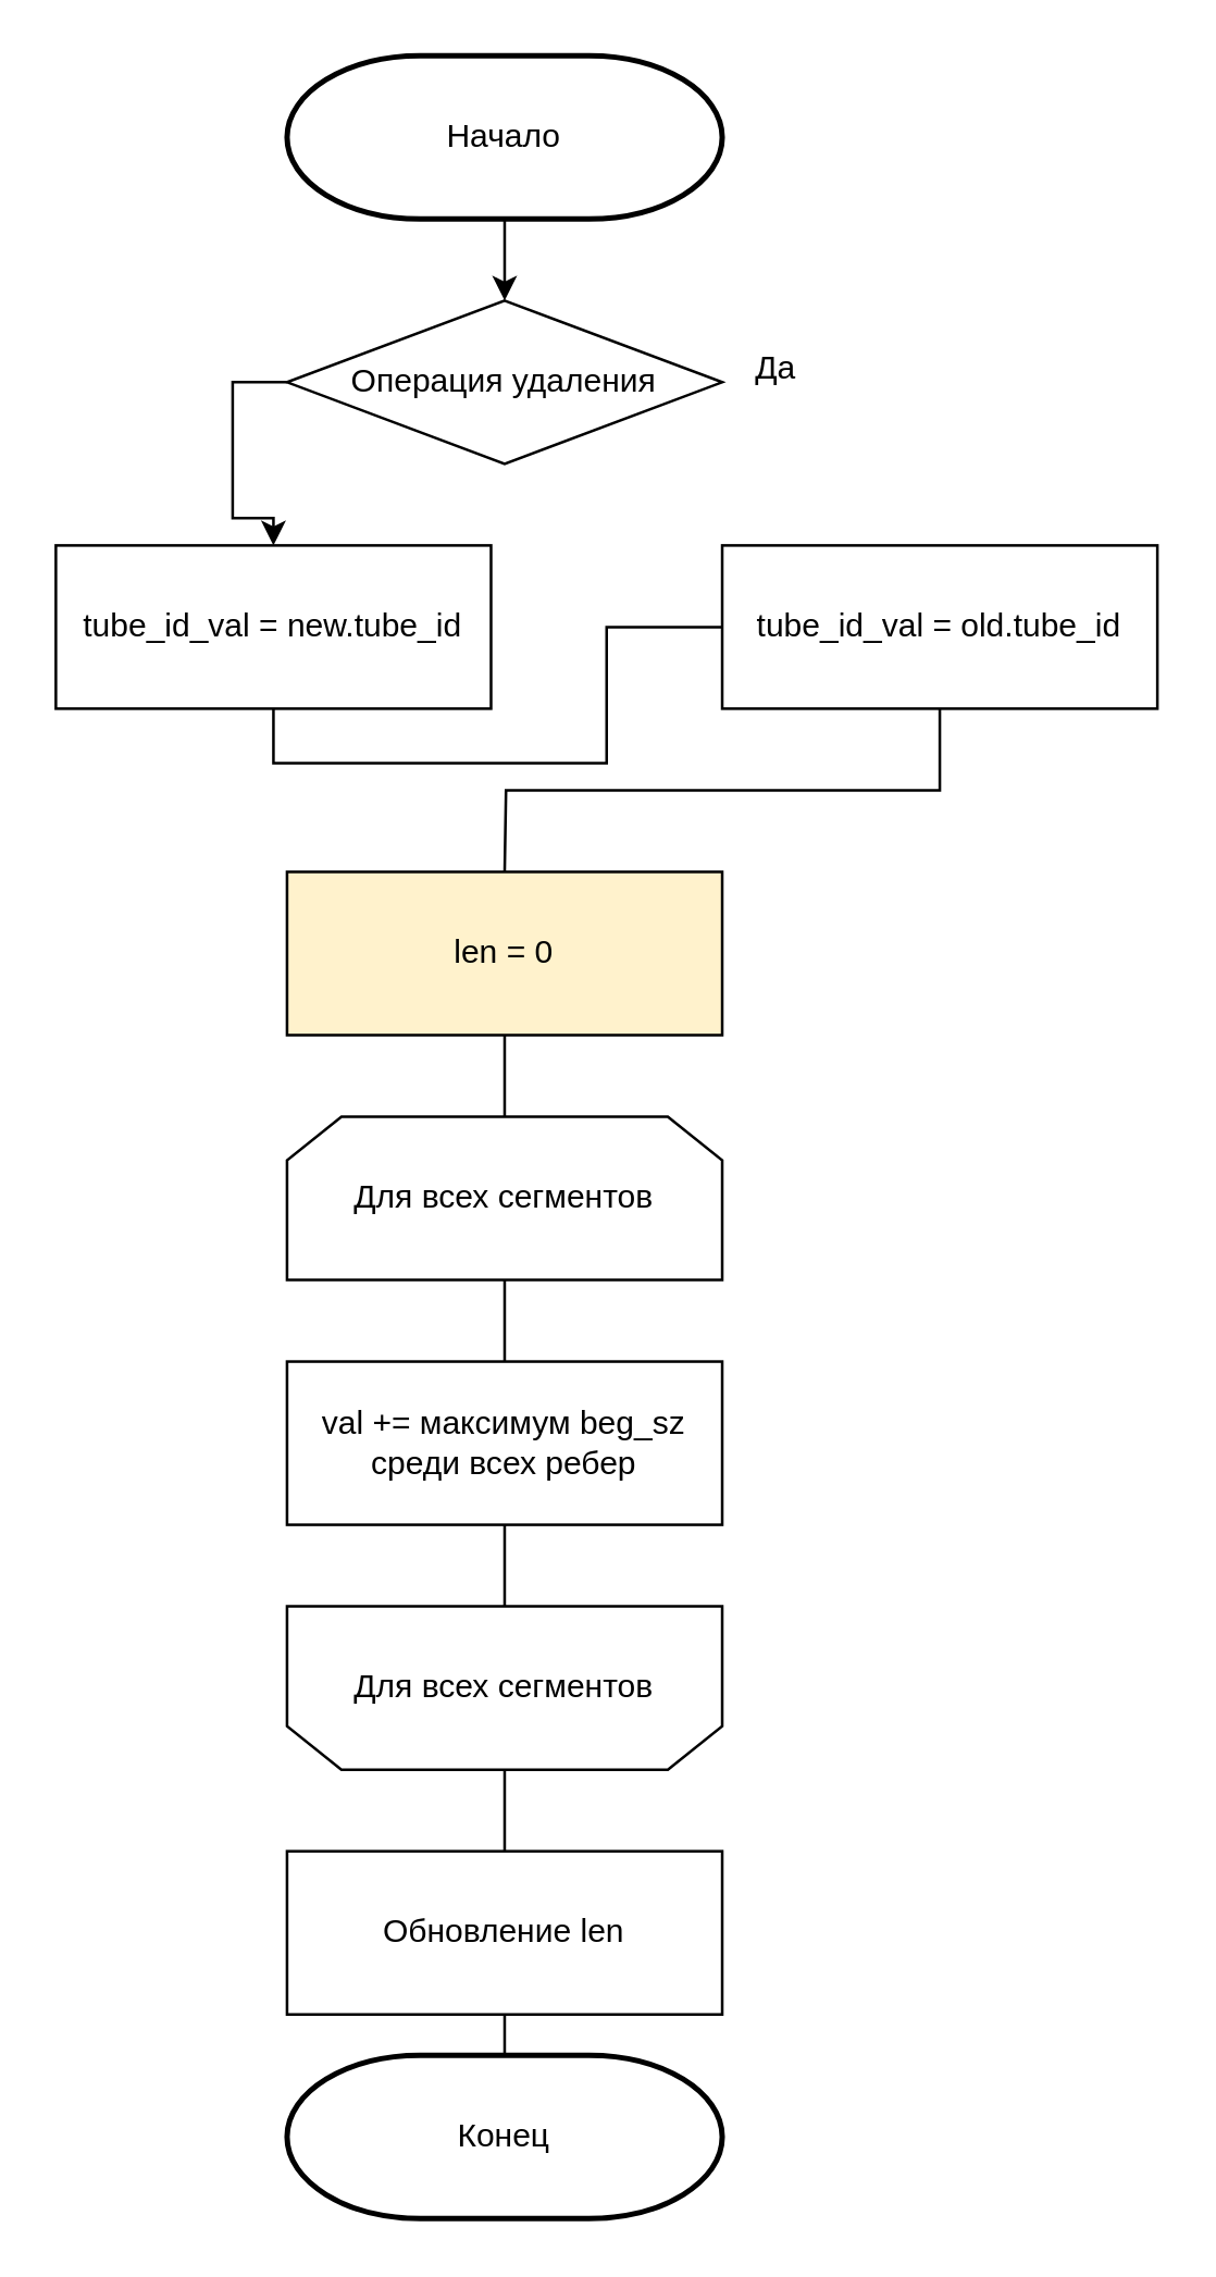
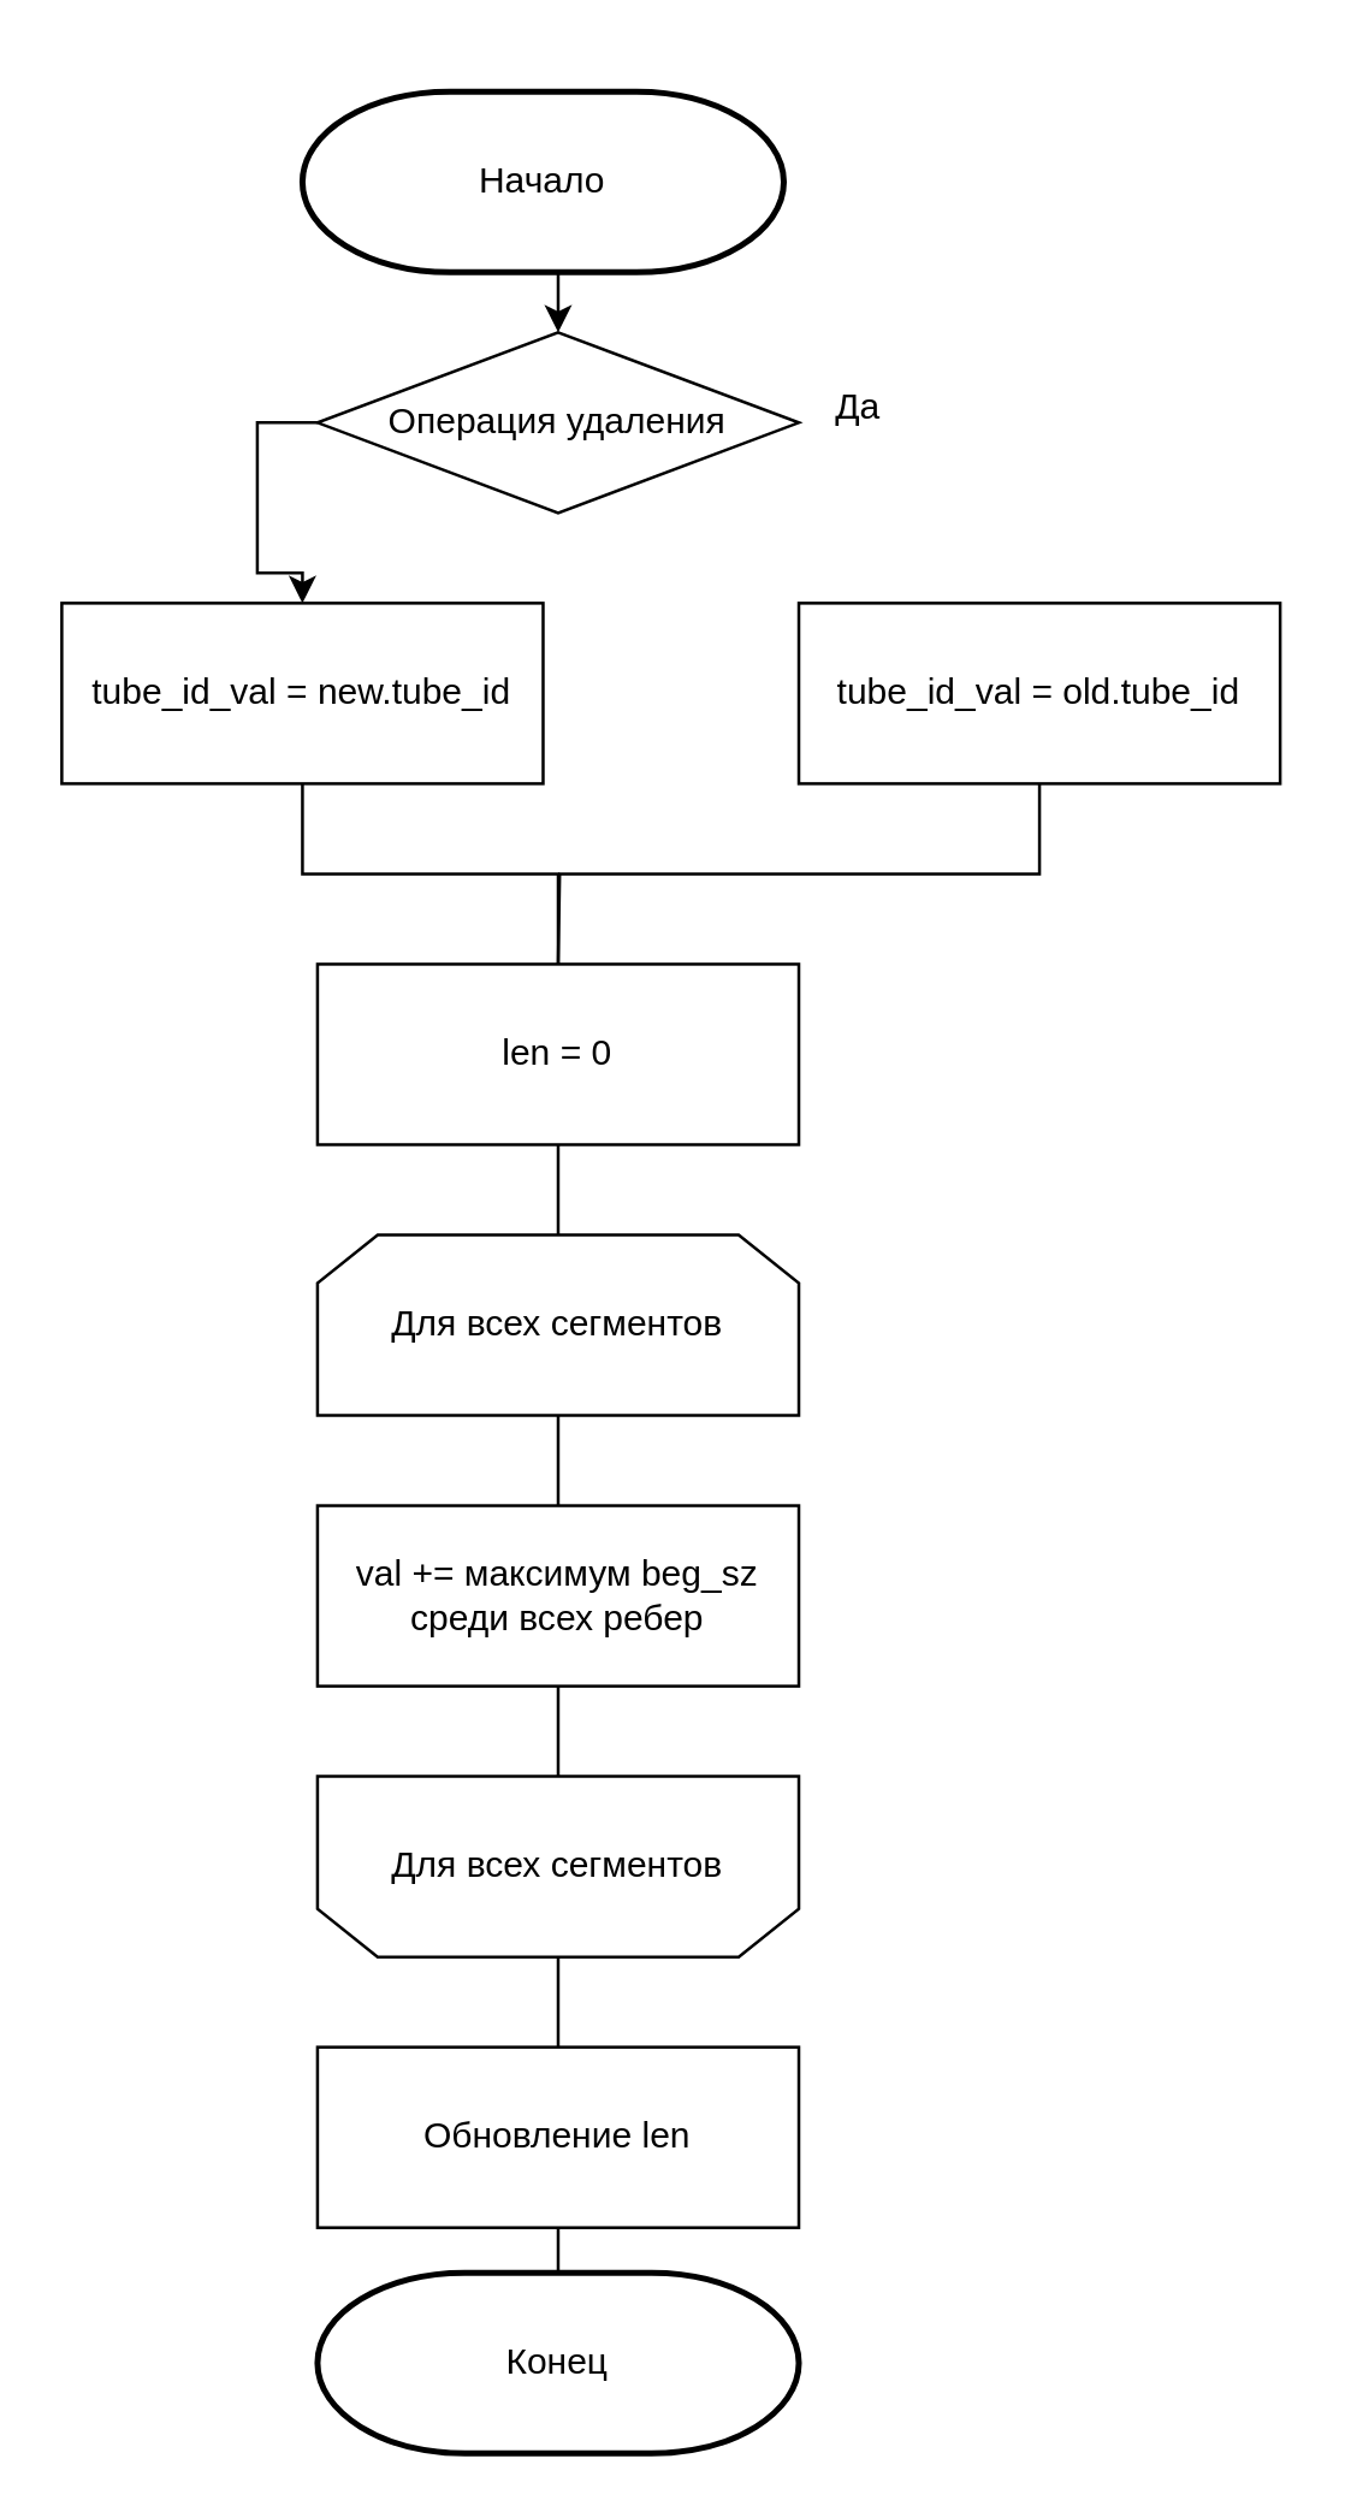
- <mxCell id="3" value="Начало" style="strokeWidth=2;html=1;shape=mxgraph.flowchart.terminator;whiteSpace=wrap;" parent="1" vertex="1"><mxGeometry x="105" y="20" width="160" height="60" as="geometry" /></mxCell>
+ <mxCell id="3" value="Начало" style="strokeWidth=2;html=1;shape=mxgraph.flowchart.terminator;whiteSpace=wrap;" parent="1" vertex="1"><mxGeometry x="100" y="30" width="160" height="60" as="geometry" /></mxCell>
- <mxCell id="9" style="edgeStyle=orthogonalEdgeStyle;rounded=0;orthogonalLoop=1;jettySize=auto;html=1;exitX=0.5;exitY=1;exitDx=0;exitDy=0;endArrow=none;startFill=0;" parent="1" source="10" target="6" edge="1"><mxGeometry relative="1" as="geometry" /></mxCell>
+ <mxCell id="9" style="edgeStyle=orthogonalEdgeStyle;rounded=0;orthogonalLoop=1;jettySize=auto;html=1;exitX=0.5;exitY=1;exitDx=0;exitDy=0;entryX=0.5;entryY=0;entryDx=0;entryDy=0;endArrow=none;startFill=0;" parent="1" source="10" target="18" edge="1"><mxGeometry relative="1" as="geometry" /></mxCell>
- <mxCell id="18" value="len = 0" style="rounded=0;whiteSpace=wrap;html=1;fillColor=#fff2cc;" parent="1" vertex="1"><mxGeometry x="105" y="320" width="160" height="60" as="geometry" /></mxCell>
+ <mxCell id="18" value="len = 0" style="rounded=0;whiteSpace=wrap;html=1;" parent="1" vertex="1"><mxGeometry x="105" y="320" width="160" height="60" as="geometry" /></mxCell>
